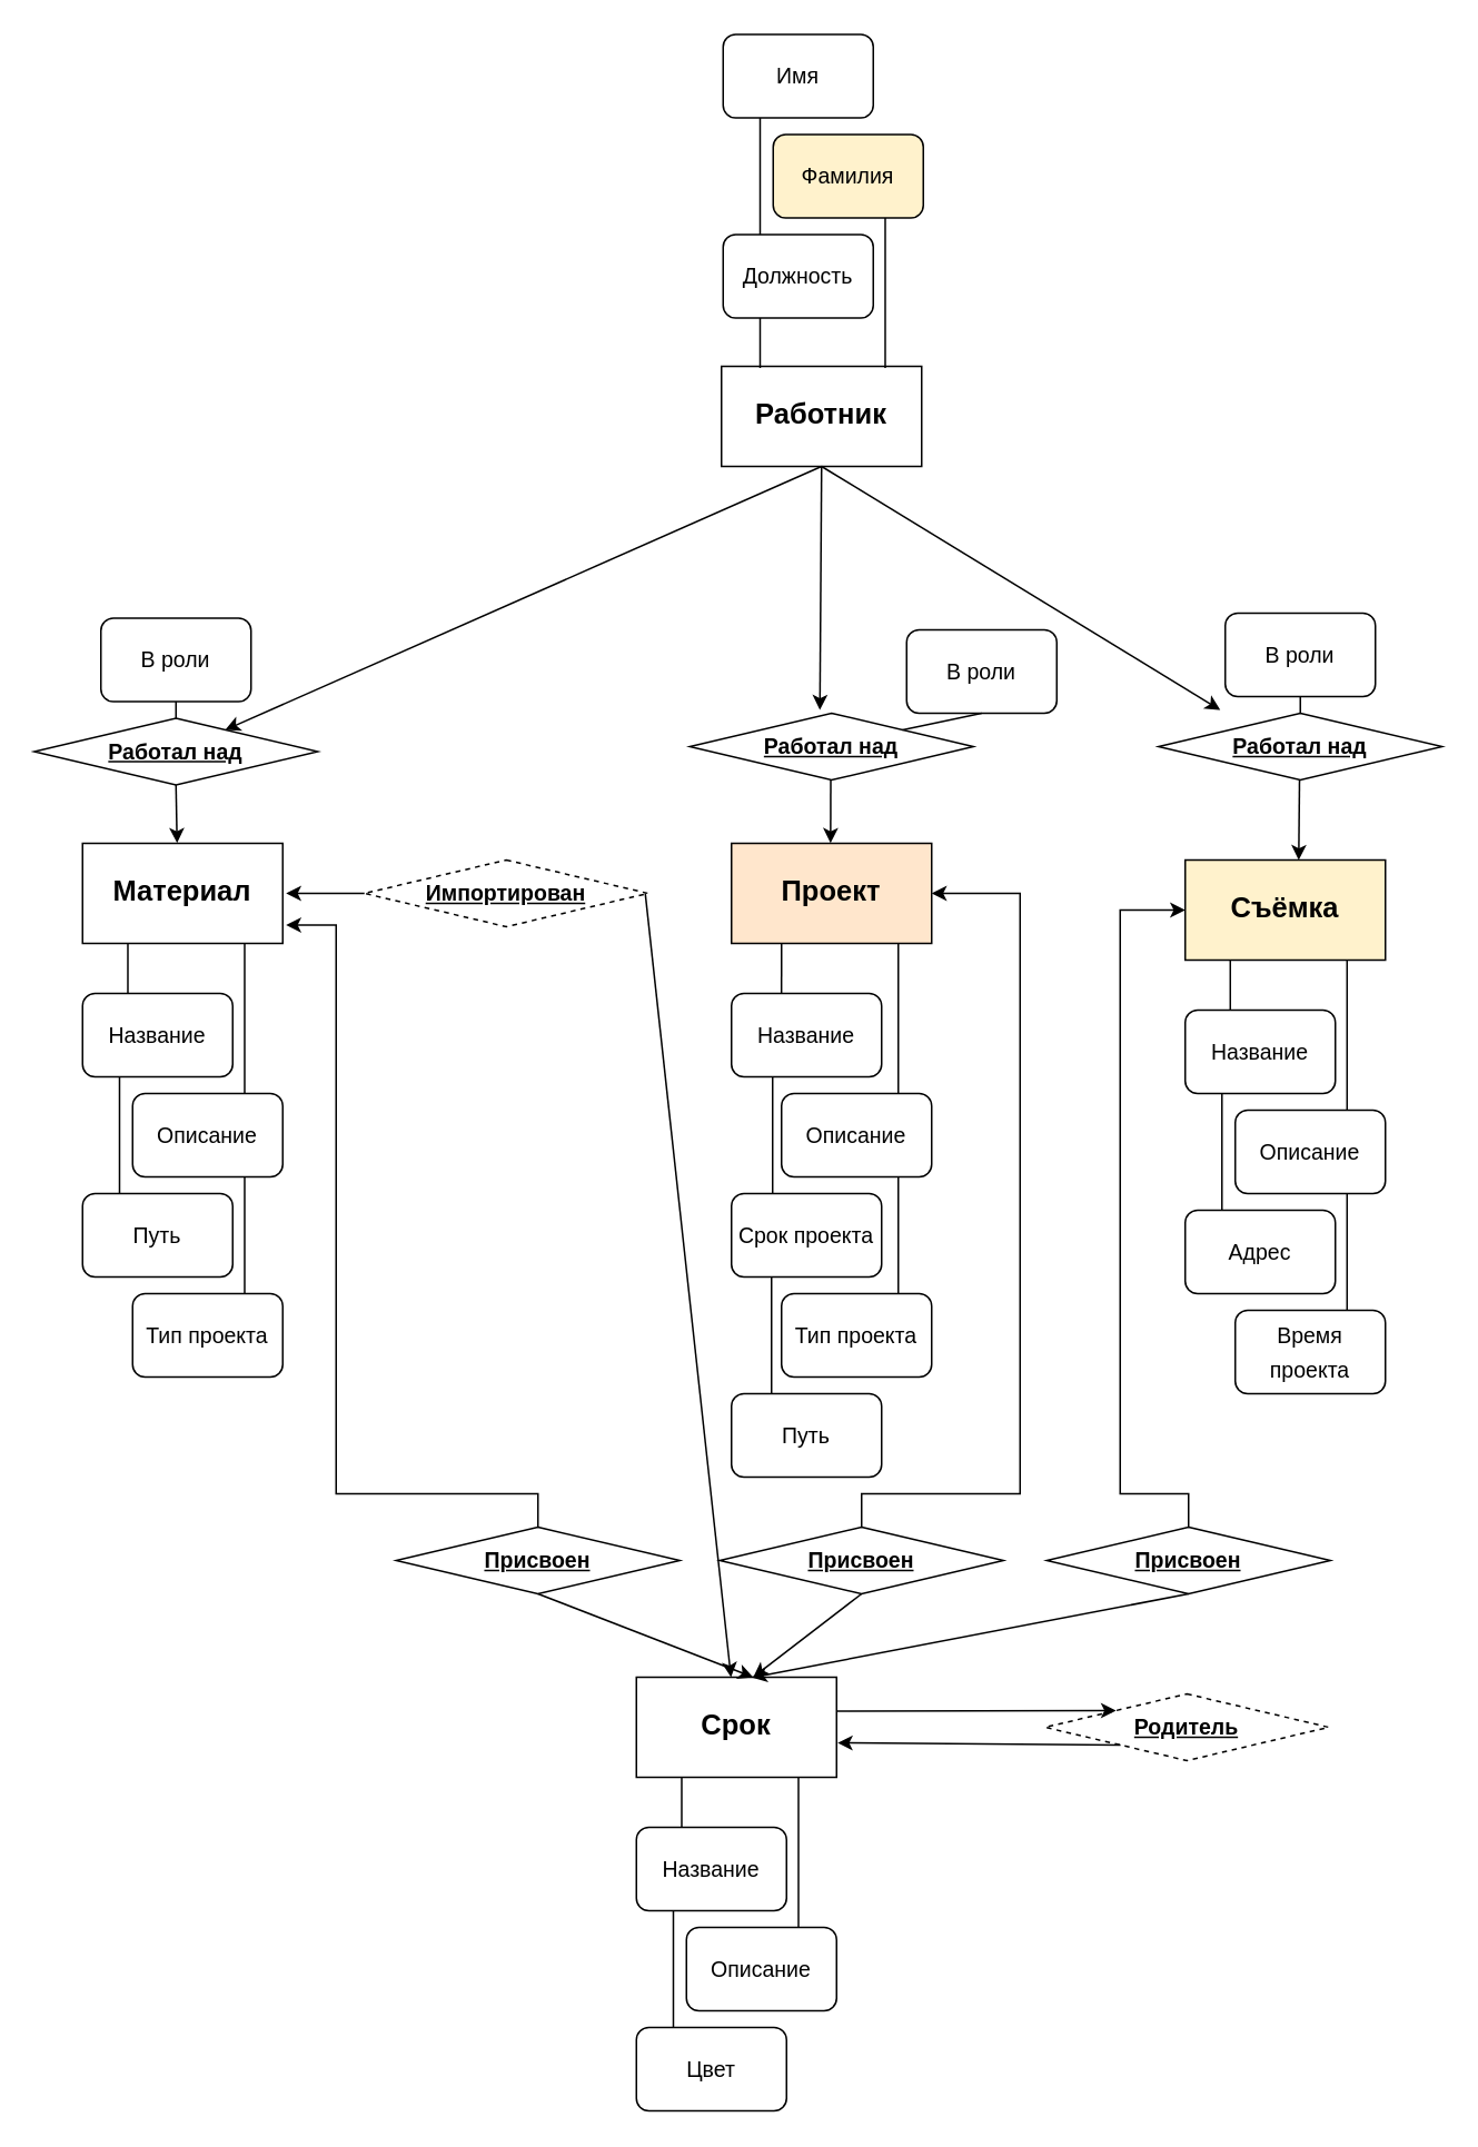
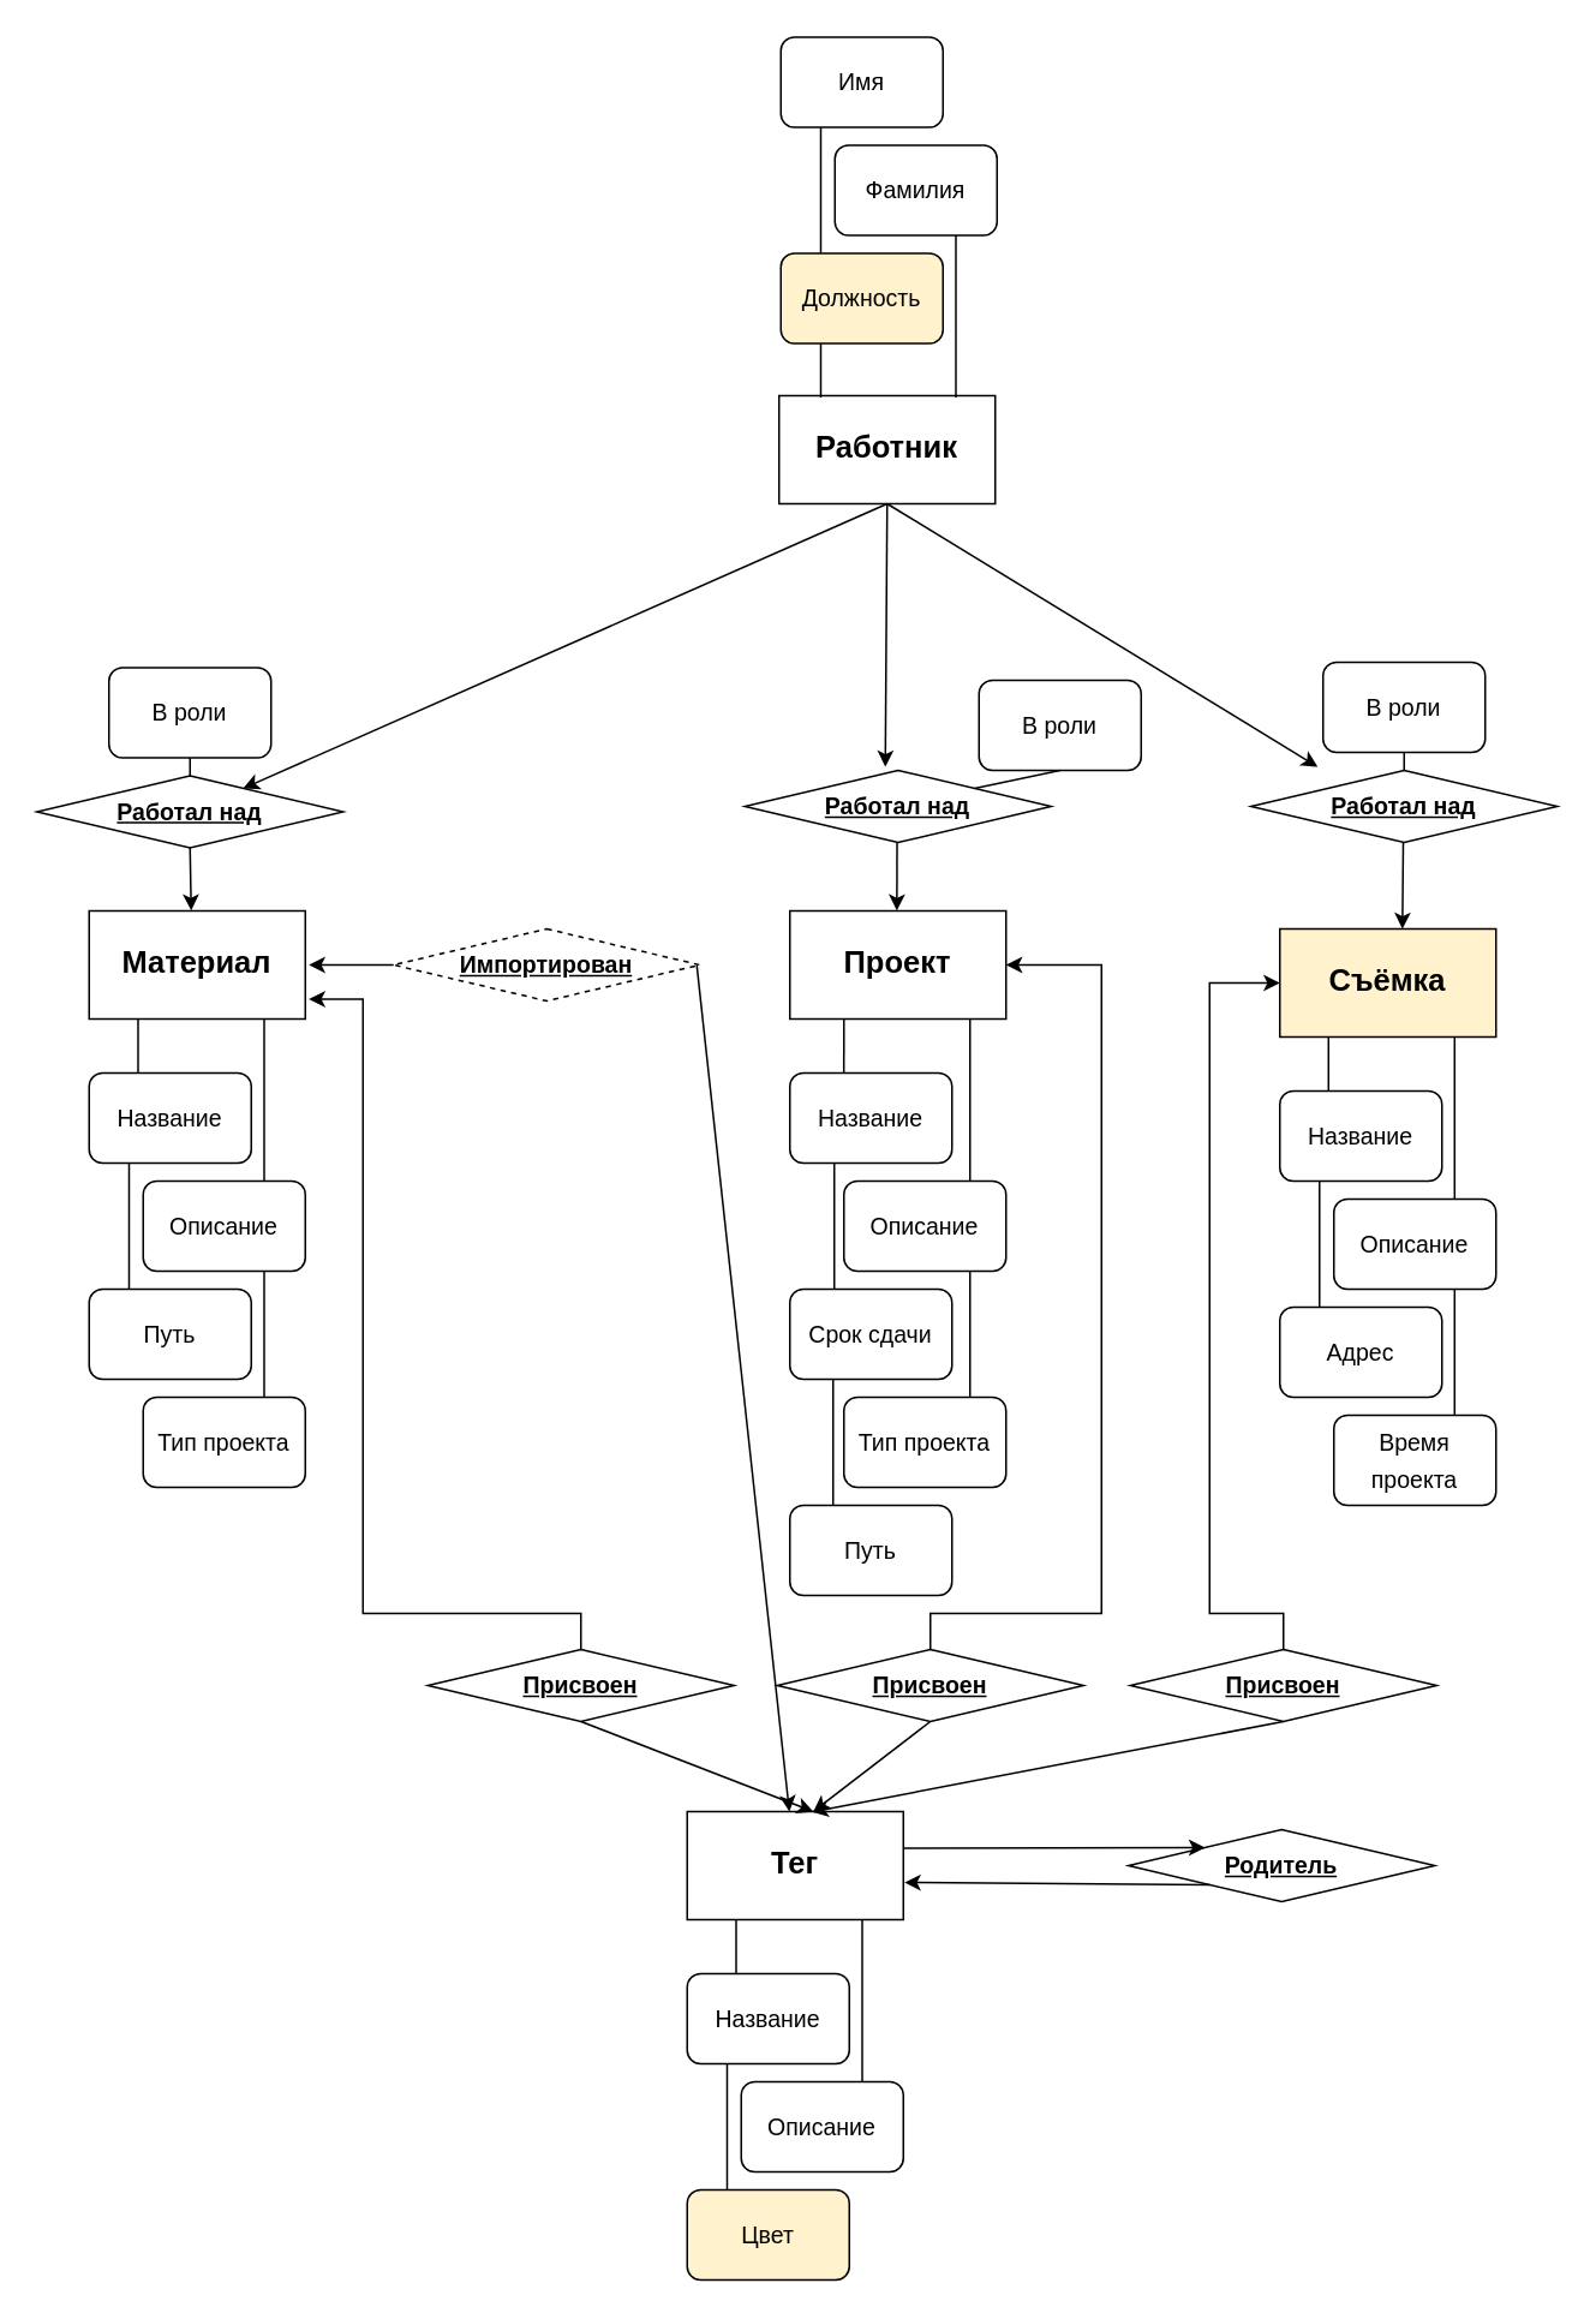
- <mxCell id="33" value="&lt;font style=&quot;font-size: 13px;&quot;&gt;Фамилия&lt;/font&gt;" style="rounded=1;whiteSpace=wrap;html=1;fontSize=17;fillColor=#fff2cc;" parent="1" vertex="1"><mxGeometry x="463" y="80" width="90" height="50" as="geometry" /></mxCell>
+ <mxCell id="33" value="&lt;font style=&quot;font-size: 13px;&quot;&gt;Фамилия&lt;/font&gt;" style="rounded=1;whiteSpace=wrap;html=1;fontSize=17;" parent="1" vertex="1"><mxGeometry x="463" y="80" width="90" height="50" as="geometry" /></mxCell>
- <mxCell id="34" value="&lt;font style=&quot;font-size: 13px;&quot;&gt;Должность&lt;/font&gt;" style="rounded=1;whiteSpace=wrap;html=1;fontSize=17;" parent="1" vertex="1"><mxGeometry x="433" y="140" width="90" height="50" as="geometry" /></mxCell>
+ <mxCell id="34" value="&lt;font style=&quot;font-size: 13px;&quot;&gt;Должность&lt;/font&gt;" style="rounded=1;whiteSpace=wrap;html=1;fontSize=17;fillColor=#fff2cc;" parent="1" vertex="1"><mxGeometry x="433" y="140" width="90" height="50" as="geometry" /></mxCell>
- <mxCell id="2" value="&lt;font style=&quot;font-size: 17px;&quot;&gt;&lt;b&gt;Проект&lt;/b&gt;&lt;/font&gt;" style="rounded=1;whiteSpace=wrap;html=1;arcSize=0;fillColor=#ffe6cc;" parent="1" vertex="1"><mxGeometry x="438" y="505" width="120" height="60" as="geometry" /></mxCell>
+ <mxCell id="2" value="&lt;font style=&quot;font-size: 17px;&quot;&gt;&lt;b&gt;Проект&lt;/b&gt;&lt;/font&gt;" style="rounded=1;whiteSpace=wrap;html=1;arcSize=0;" parent="1" vertex="1"><mxGeometry x="438" y="505" width="120" height="60" as="geometry" /></mxCell>
- <mxCell id="7" value="&lt;font style=&quot;font-size: 13px;&quot;&gt;Срок проекта&lt;/font&gt;" style="rounded=1;whiteSpace=wrap;html=1;fontSize=17;" parent="1" vertex="1"><mxGeometry x="438" y="715" width="90" height="50" as="geometry" /></mxCell>
+ <mxCell id="7" value="&lt;font style=&quot;font-size: 13px;&quot;&gt;Срок сдачи&lt;/font&gt;" style="rounded=1;whiteSpace=wrap;html=1;fontSize=17;" parent="1" vertex="1"><mxGeometry x="438" y="715" width="90" height="50" as="geometry" /></mxCell>
- <mxCell id="38" value="&lt;span style=&quot;font-size: 17px;&quot;&gt;&lt;b&gt;Срок&lt;/b&gt;&lt;/span&gt;" style="rounded=1;whiteSpace=wrap;html=1;arcSize=0;" parent="1" vertex="1"><mxGeometry x="381" y="1005" width="120" height="60" as="geometry" /></mxCell>
+ <mxCell id="38" value="&lt;span style=&quot;font-size: 17px;&quot;&gt;&lt;b&gt;Тег&lt;/b&gt;&lt;/span&gt;" style="rounded=1;whiteSpace=wrap;html=1;arcSize=0;" parent="1" vertex="1"><mxGeometry x="381" y="1005" width="120" height="60" as="geometry" /></mxCell>
- <mxCell id="45" value="&lt;b&gt;&lt;u&gt;Родитель&lt;/u&gt;&lt;/b&gt;" style="rhombus;whiteSpace=wrap;html=1;fontSize=13;dashed=1;" parent="1" vertex="1"><mxGeometry x="626" y="1015" width="170" height="40" as="geometry" /></mxCell>
+ <mxCell id="45" value="&lt;b&gt;&lt;u&gt;Родитель&lt;/u&gt;&lt;/b&gt;" style="rhombus;whiteSpace=wrap;html=1;fontSize=13;" parent="1" vertex="1"><mxGeometry x="626" y="1015" width="170" height="40" as="geometry" /></mxCell>
- <mxCell id="41" value="&lt;font style=&quot;font-size: 13px;&quot;&gt;Цвет&lt;/font&gt;" style="rounded=1;whiteSpace=wrap;html=1;fontSize=17;" parent="1" vertex="1"><mxGeometry x="381" y="1215" width="90" height="50" as="geometry" /></mxCell>
+ <mxCell id="41" value="&lt;font style=&quot;font-size: 13px;&quot;&gt;Цвет&lt;/font&gt;" style="rounded=1;whiteSpace=wrap;html=1;fontSize=17;fillColor=#fff2cc;" parent="1" vertex="1"><mxGeometry x="381" y="1215" width="90" height="50" as="geometry" /></mxCell>
